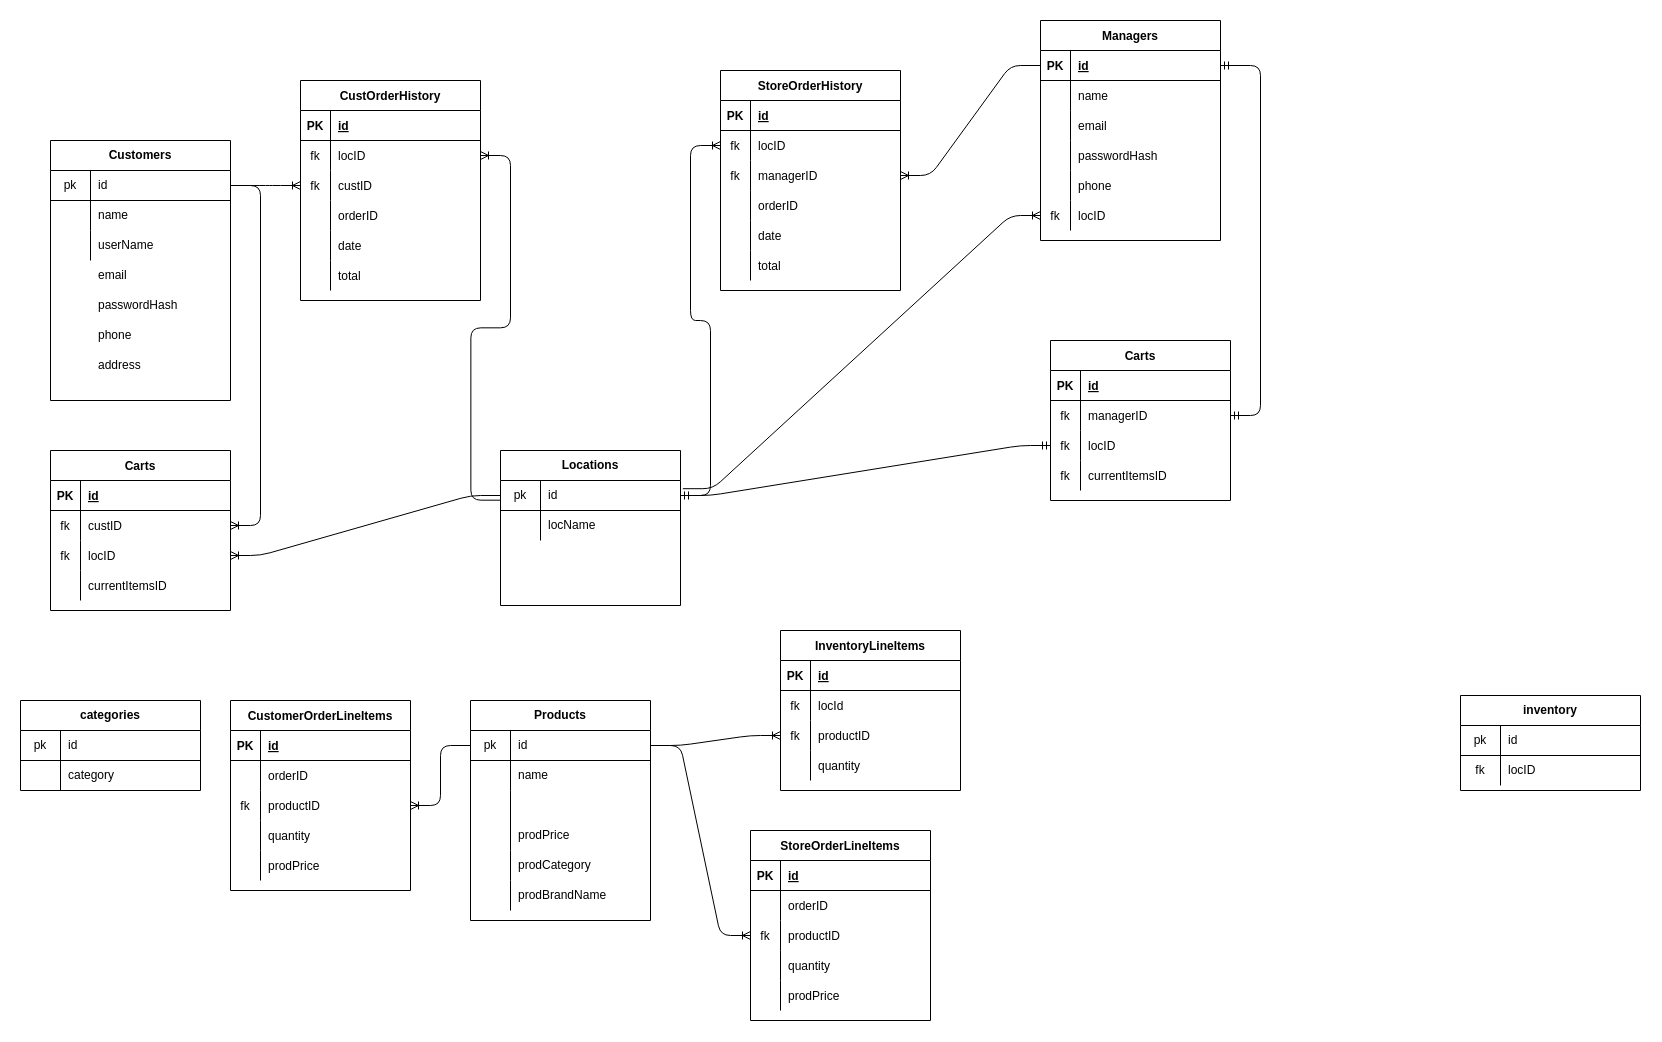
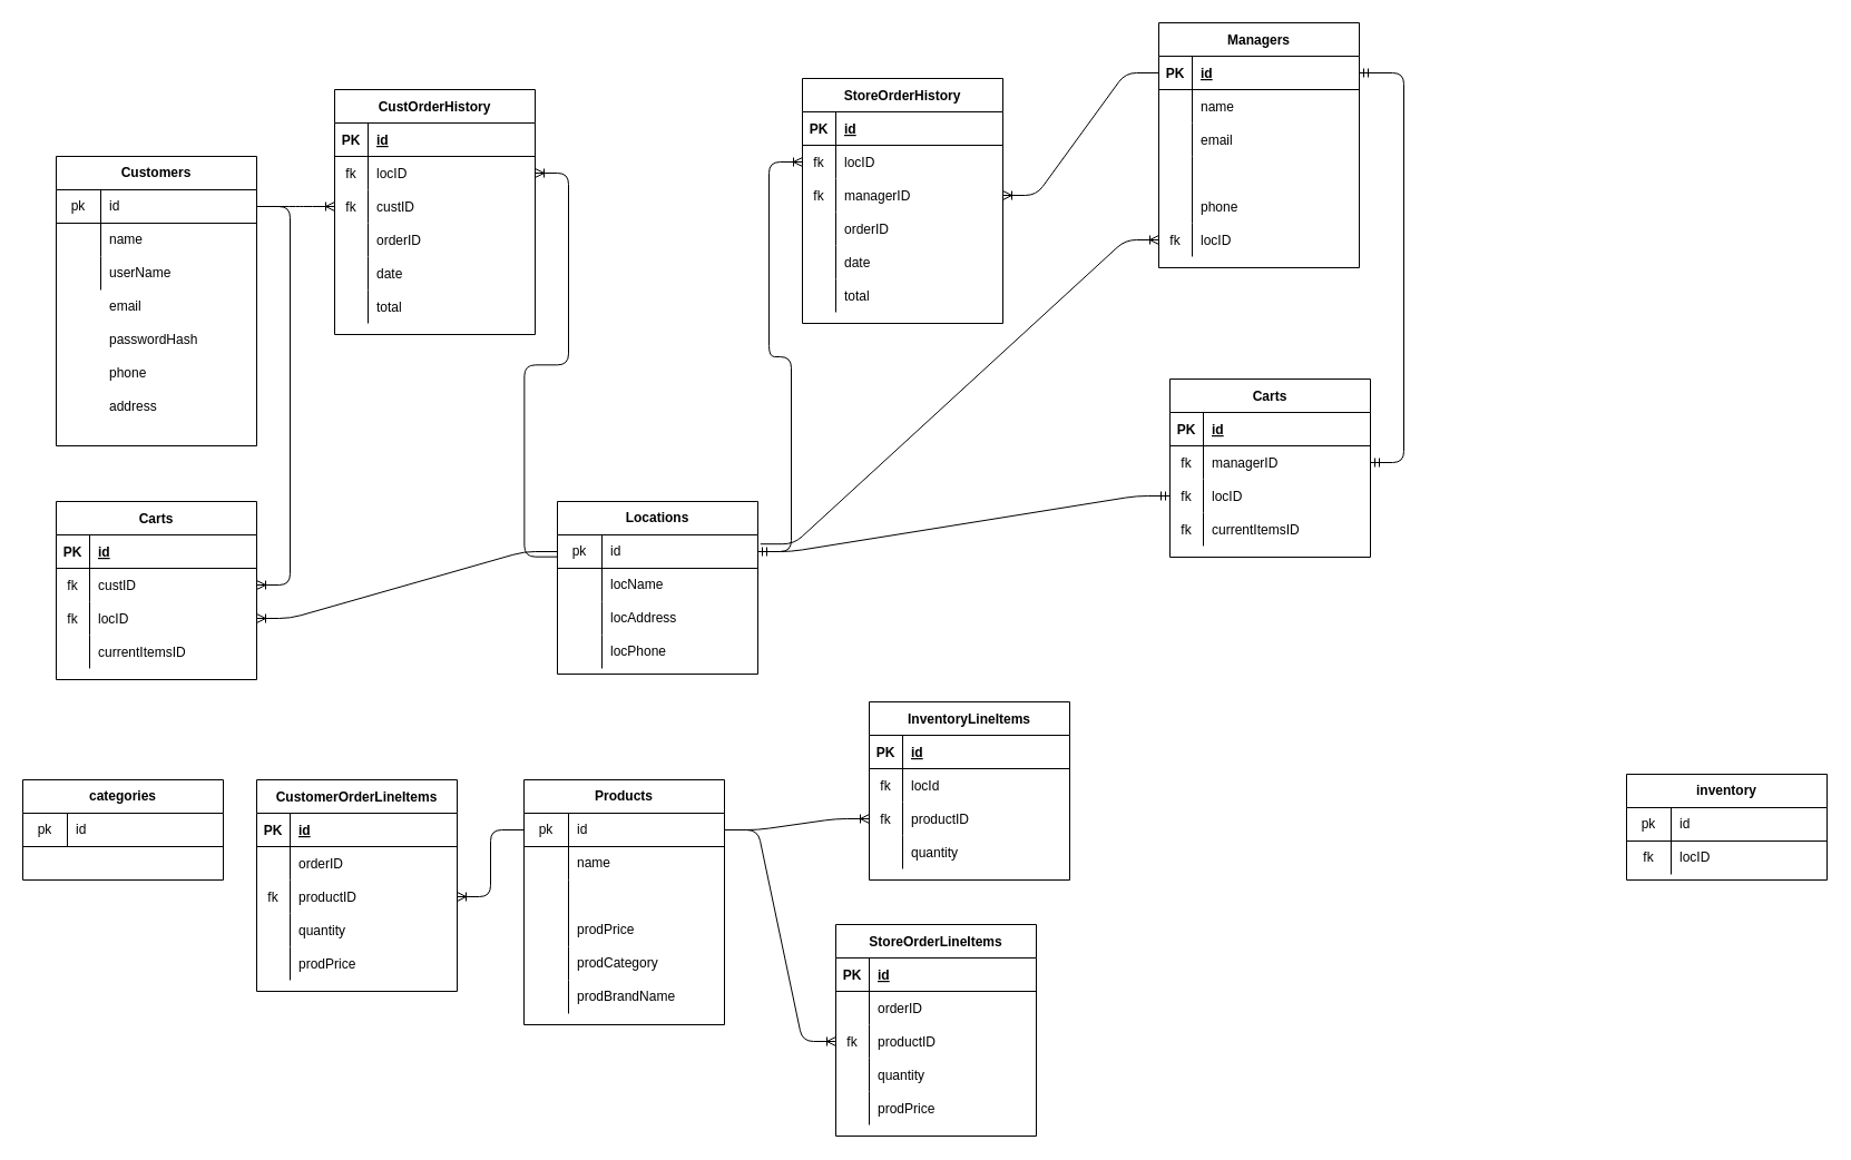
- <mxCell id="128" value="passwordHash" style="shape=partialRectangle;connectable=0;fillColor=none;top=0;left=0;bottom=0;right=0;align=left;spacingLeft=6;overflow=hidden;" vertex="1" parent="126"><mxGeometry x="30" width="150" height="30" as="geometry" /></mxCell>
+ <mxCell id="50" value="locAddress" style="shape=partialRectangle;html=1;whiteSpace=wrap;connectable=0;fillColor=none;top=0;left=0;bottom=0;right=0;align=left;spacingLeft=6;overflow=hidden;" vertex="1" parent="48"><mxGeometry x="40" width="140" height="30" as="geometry" /></mxCell>
+ <mxCell id="53" value="locPhone" style="shape=partialRectangle;html=1;whiteSpace=wrap;connectable=0;fillColor=none;top=0;left=0;bottom=0;right=0;align=left;spacingLeft=6;overflow=hidden;" vertex="1" parent="51"><mxGeometry x="40" width="140" height="30" as="geometry" /></mxCell>
- <mxCell id="22" value="category" style="shape=partialRectangle;html=1;whiteSpace=wrap;connectable=0;fillColor=none;top=0;left=0;bottom=0;right=0;align=left;spacingLeft=6;overflow=hidden;" vertex="1" parent="20"><mxGeometry x="40" width="140" height="30" as="geometry" /></mxCell>
